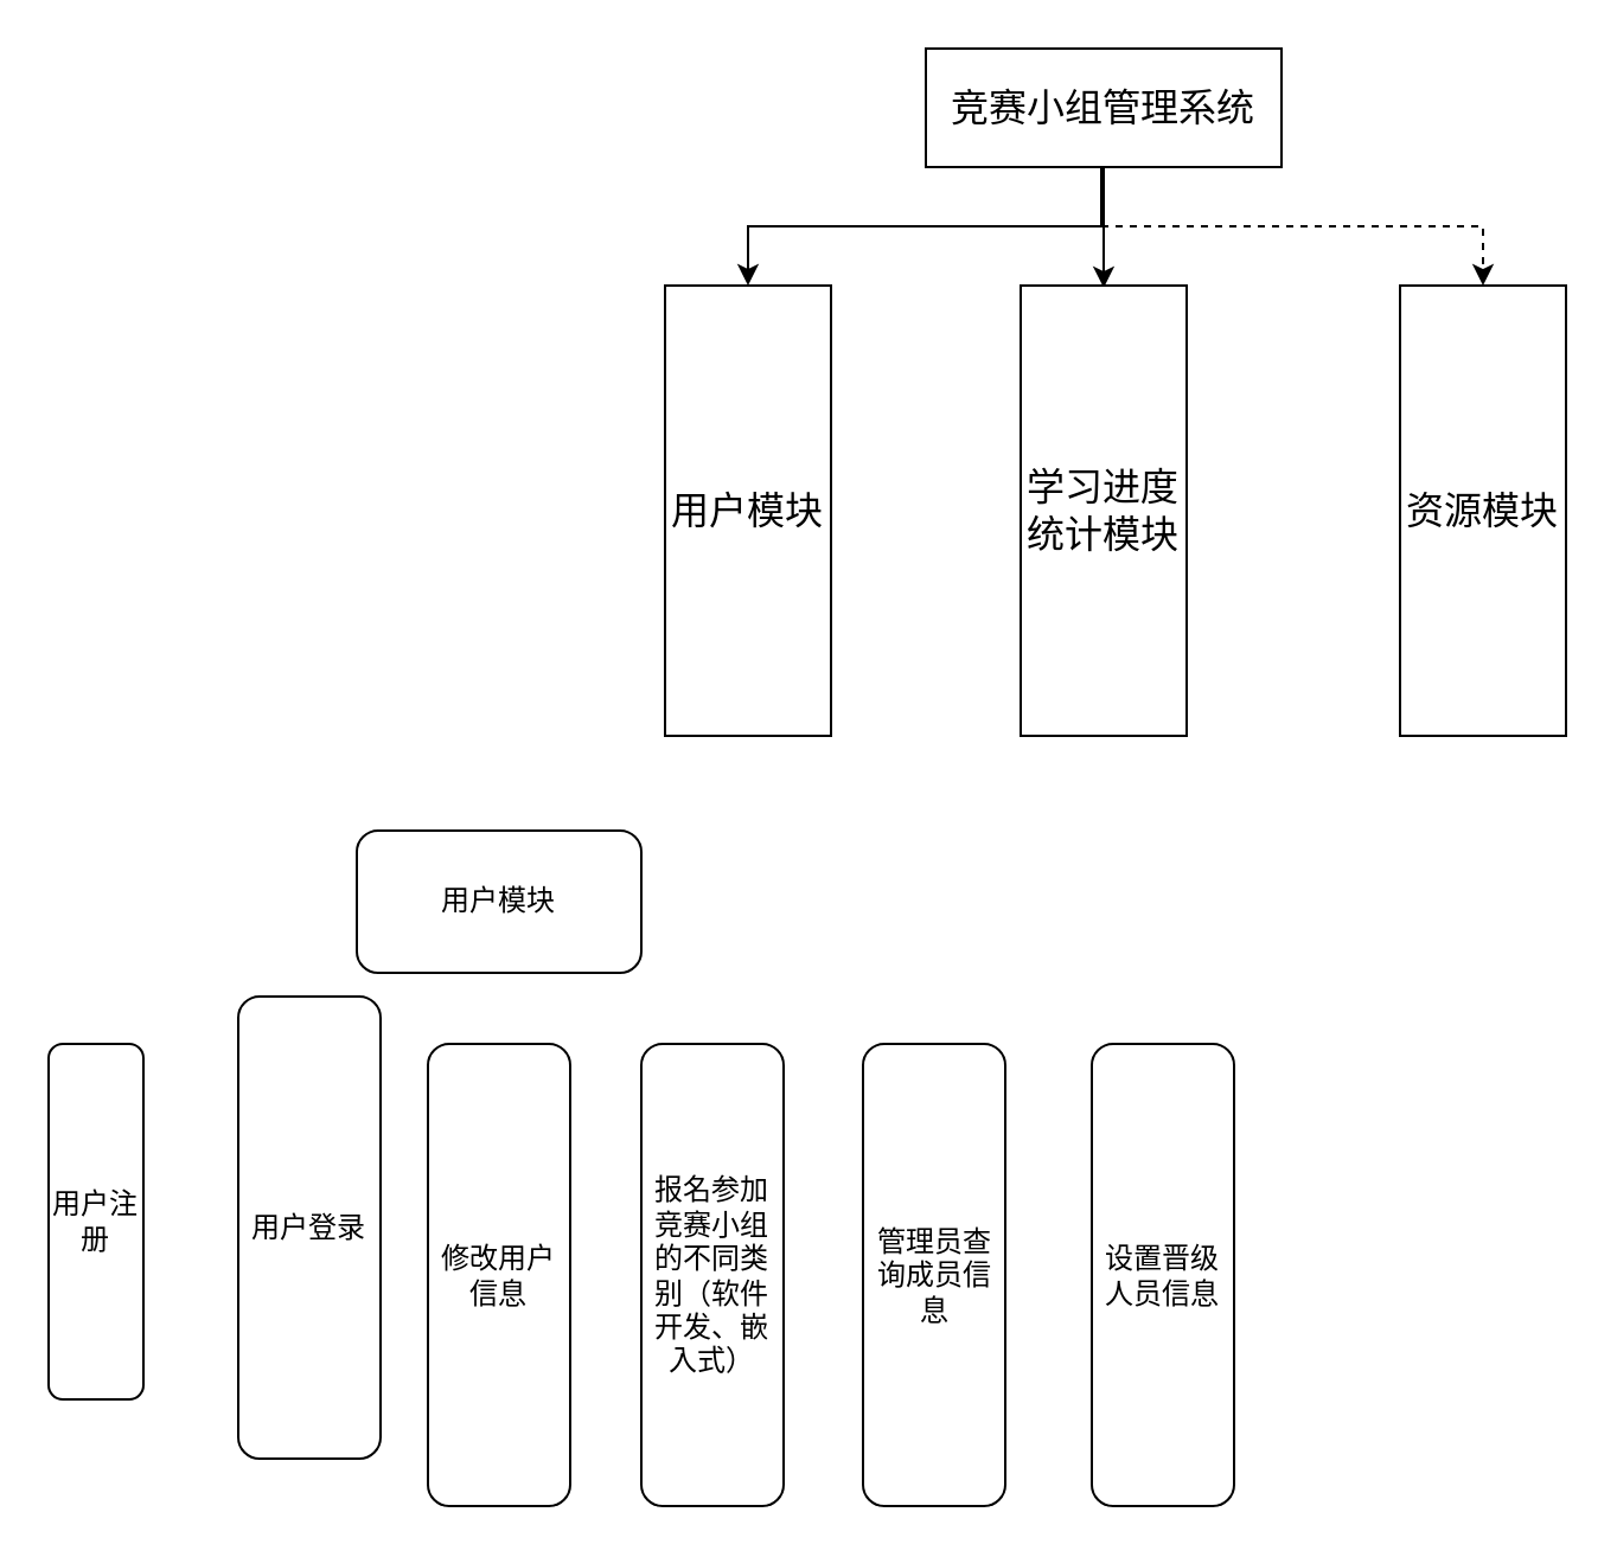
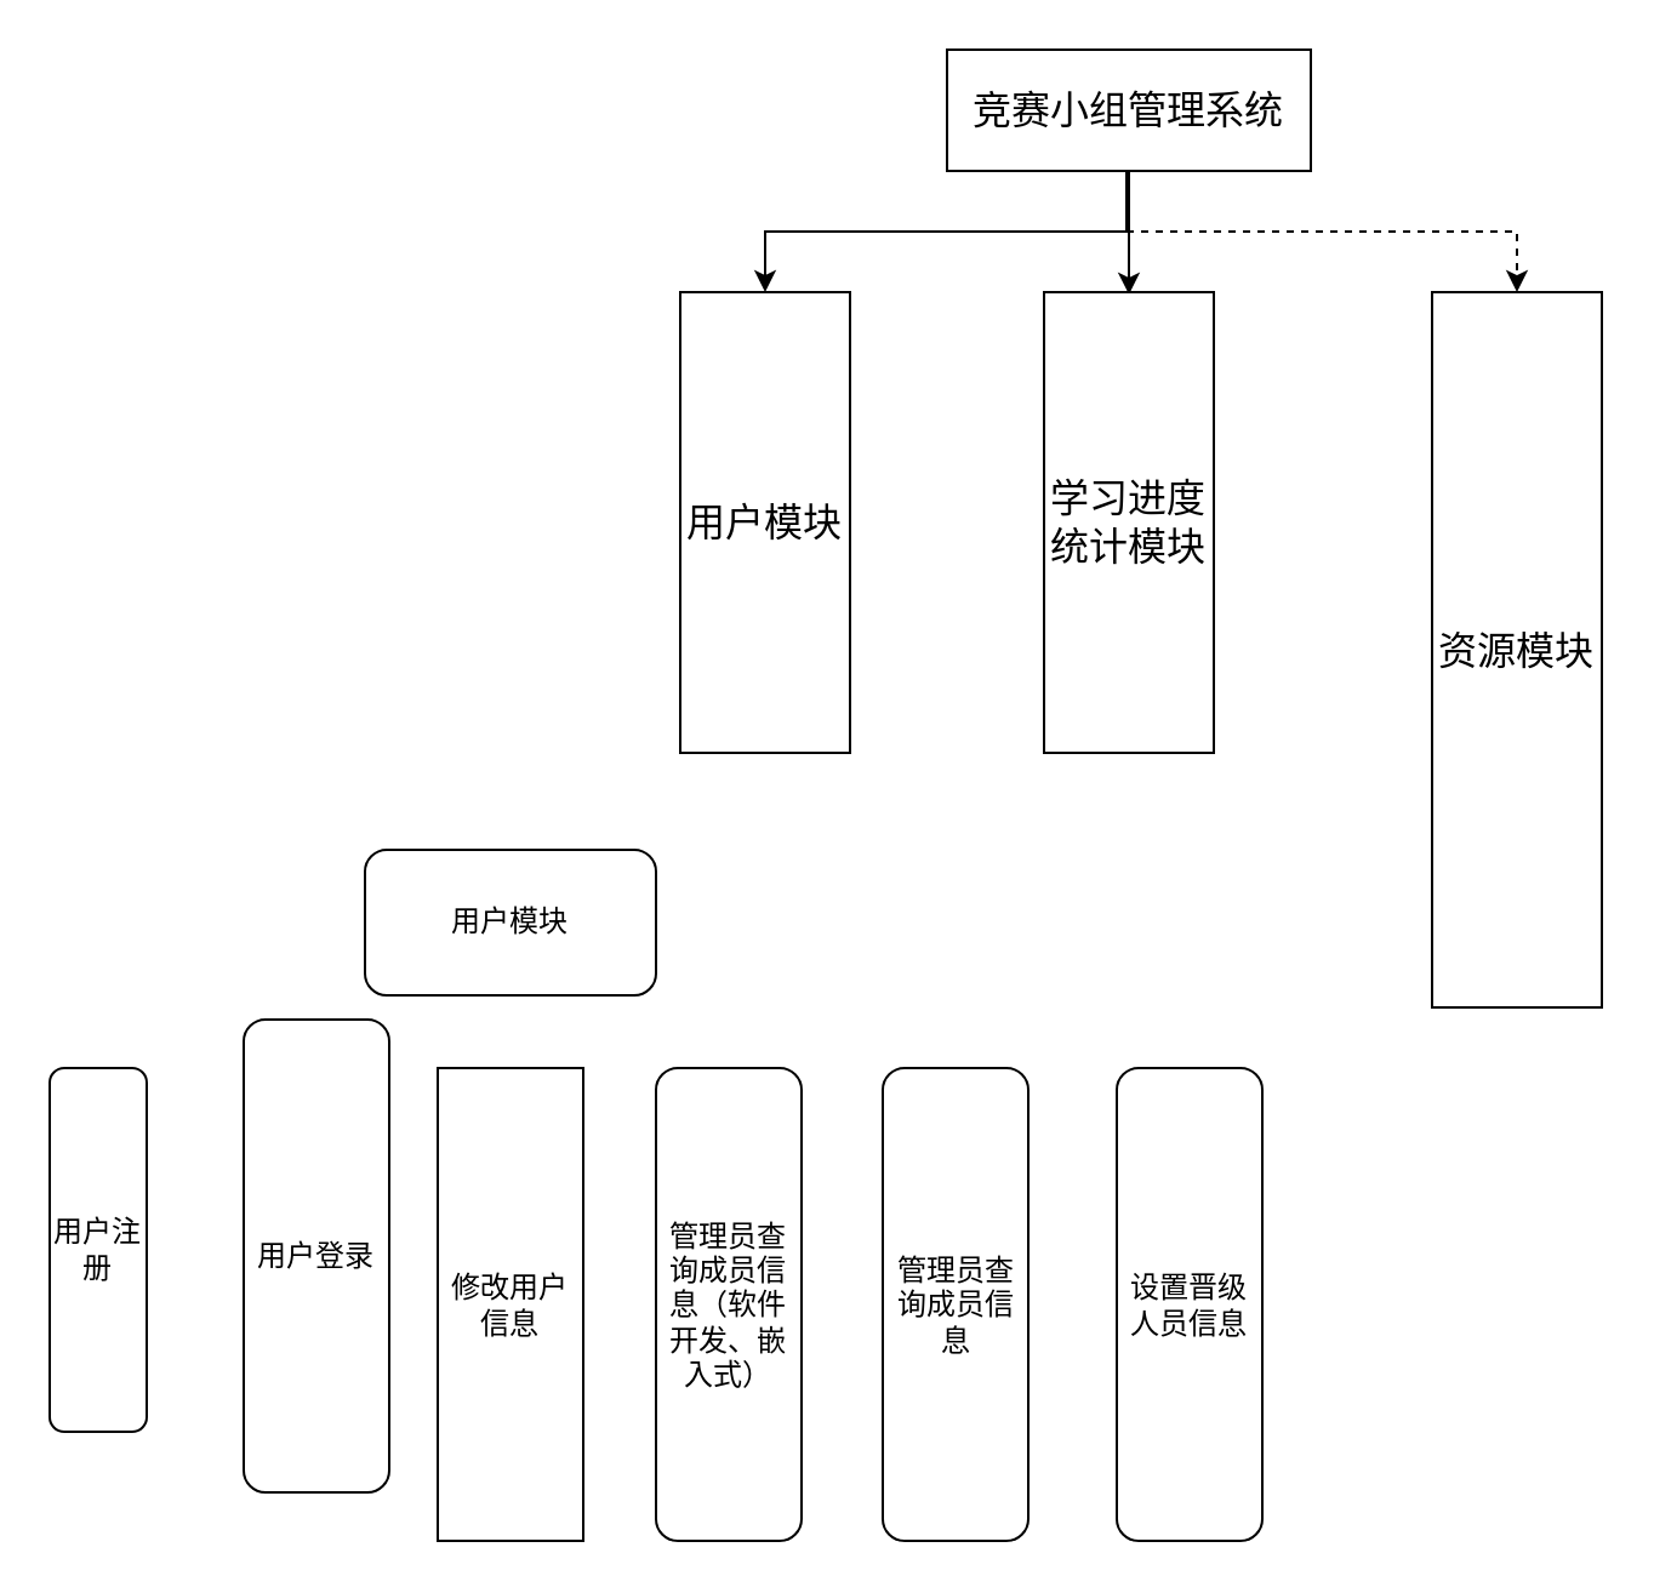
- <mxCell id="8" value="资源模块" style="rounded=0;whiteSpace=wrap;html=1;fontSize=16;" vertex="1" parent="1"><mxGeometry x="590" y="120" width="70" height="190" as="geometry" /></mxCell>
+ <mxCell id="8" value="资源模块" style="rounded=0;whiteSpace=wrap;html=1;fontSize=16;" vertex="1" parent="1"><mxGeometry x="590" y="120" width="70" height="295" as="geometry" /></mxCell>
- <mxCell id="12" value="修改用户信息" style="rounded=1;whiteSpace=wrap;html=1;" vertex="1" parent="1"><mxGeometry x="180" y="440" width="60" height="195" as="geometry" /></mxCell>
+ <mxCell id="12" value="修改用户信息" style="whiteSpace=wrap;html=1;rounded=0;" vertex="1" parent="1"><mxGeometry x="180" y="440" width="60" height="195" as="geometry" /></mxCell>
- <mxCell id="13" value="报名参加竞赛小组的不同类别（软件开发、嵌入式）" style="rounded=1;whiteSpace=wrap;html=1;" vertex="1" parent="1"><mxGeometry x="270" y="440" width="60" height="195" as="geometry" /></mxCell>
+ <mxCell id="13" value="管理员查询成员信息（软件开发、嵌入式）" style="rounded=1;whiteSpace=wrap;html=1;" vertex="1" parent="1"><mxGeometry x="270" y="440" width="60" height="195" as="geometry" /></mxCell>
